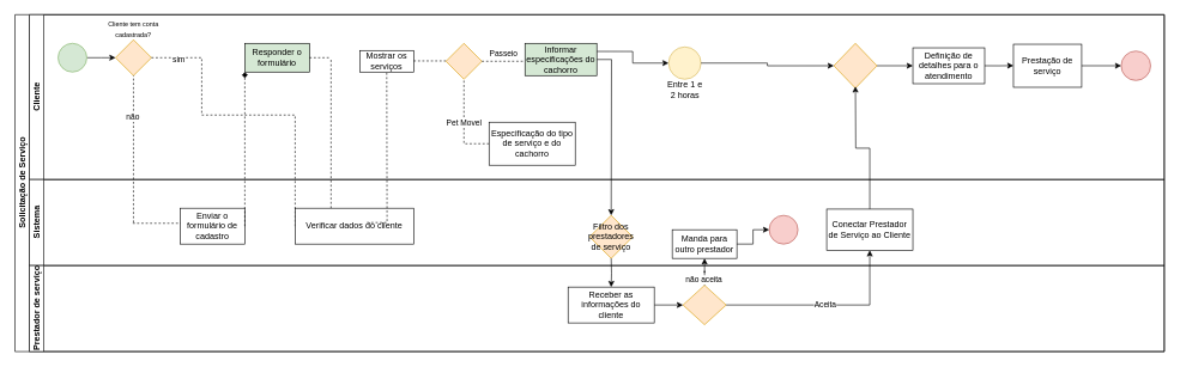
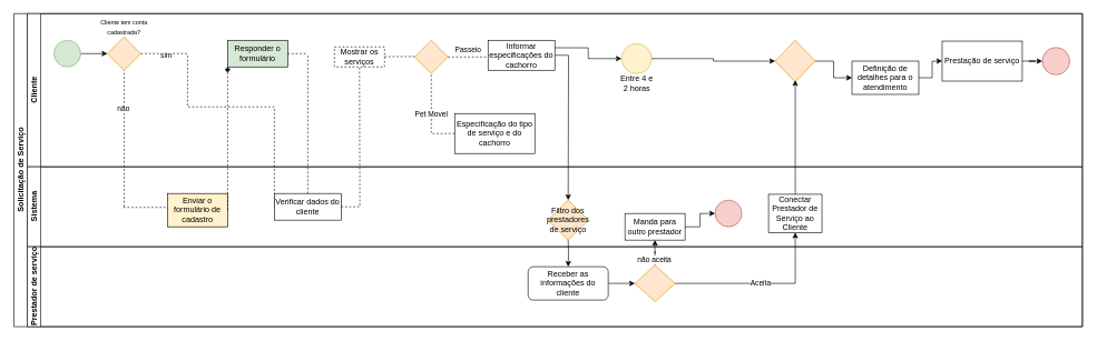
- <mxCell id="22" value="Informar especificações do cachorro" style="rounded=0;whiteSpace=wrap;html=1;fillColor=#d5e8d4;" parent="3" vertex="1"><mxGeometry x="690" y="40" width="100" height="45" as="geometry" /></mxCell>
+ <mxCell id="22" value="Informar especificações do cachorro" style="rounded=0;whiteSpace=wrap;html=1;" parent="3" vertex="1"><mxGeometry x="690" y="40" width="100" height="45" as="geometry" /></mxCell>
- <mxCell id="13" value="Mostrar os serviços" style="rounded=0;whiteSpace=wrap;html=1;" parent="3" vertex="1"><mxGeometry x="460" y="50" width="75" height="30" as="geometry" /></mxCell>
+ <mxCell id="13" value="Mostrar os serviços" style="rounded=0;whiteSpace=wrap;html=1;dashed=1;" parent="3" vertex="1"><mxGeometry x="460" y="50" width="75" height="30" as="geometry" /></mxCell>
- <mxCell id="27" value="Definição de detalhes para o atendimento" style="rounded=0;whiteSpace=wrap;html=1;" parent="3" vertex="1"><mxGeometry x="1230" y="46.25" width="100" height="50" as="geometry" /></mxCell>
+ <mxCell id="27" value="Definição de detalhes para o atendimento" style="rounded=0;whiteSpace=wrap;html=1;" parent="3" vertex="1"><mxGeometry x="1235" y="71.25" width="100" height="50" as="geometry" /></mxCell>
- <mxCell id="30" value="Prestação de serviço" style="rounded=0;whiteSpace=wrap;html=1;" parent="3" vertex="1"><mxGeometry x="1370" y="41.25" width="95" height="60" as="geometry" /></mxCell>
+ <mxCell id="30" value="Prestação de serviço" style="rounded=0;whiteSpace=wrap;html=1;" parent="3" vertex="1"><mxGeometry x="1370" y="41.25" width="120" height="60" as="geometry" /></mxCell>
- <mxCell id="24" value="Entre 1 e 2 horas" style="text;html=1;align=center;verticalAlign=middle;whiteSpace=wrap;rounded=0;" parent="3" vertex="1"><mxGeometry x="882.5" y="90" width="60" height="30" as="geometry" /></mxCell>
+ <mxCell id="24" value="Entre 4 e 2 horas" style="text;html=1;align=center;verticalAlign=middle;whiteSpace=wrap;rounded=0;" parent="3" vertex="1"><mxGeometry x="882.5" y="90" width="60" height="30" as="geometry" /></mxCell>
- <mxCell id="38" value="Enviar o formulário de cadastro" style="rounded=0;whiteSpace=wrap;html=1;" parent="34" vertex="1"><mxGeometry x="210" y="40" width="90" height="50" as="geometry" /></mxCell>
+ <mxCell id="38" value="Enviar o formulário de cadastro" style="rounded=0;whiteSpace=wrap;html=1;fillColor=#fff2cc;" parent="34" vertex="1"><mxGeometry x="210" y="40" width="90" height="50" as="geometry" /></mxCell>
- <mxCell id="40" value="Verificar dados do cliente" style="rounded=0;whiteSpace=wrap;html=1;" parent="34" vertex="1"><mxGeometry x="370" y="40" width="165" height="50" as="geometry" /></mxCell>
+ <mxCell id="40" value="Verificar dados do cliente" style="rounded=0;whiteSpace=wrap;html=1;" parent="34" vertex="1"><mxGeometry x="370" y="40" width="100" height="40" as="geometry" /></mxCell>
- <mxCell id="46" value="Conectar Prestador de Serviço ao Cliente" style="rounded=0;whiteSpace=wrap;html=1;" parent="34" vertex="1"><mxGeometry x="1110" y="41.25" width="120" height="57.5" as="geometry" /></mxCell>
+ <mxCell id="46" value="Conectar Prestador de Serviço ao Cliente" style="rounded=0;whiteSpace=wrap;html=1;" parent="34" vertex="1"><mxGeometry x="1110" y="41.25" width="80" height="57.5" as="geometry" /></mxCell>
- <mxCell id="55" value="Receber as informações do cliente" style="rounded=0;whiteSpace=wrap;html=1;" parent="1" vertex="1"><mxGeometry x="790" y="400" width="120" height="50" as="geometry" /></mxCell>
+ <mxCell id="55" value="Receber as informações do cliente" style="whiteSpace=wrap;html=1;rounded=1;" parent="1" vertex="1"><mxGeometry x="790" y="400" width="120" height="50" as="geometry" /></mxCell>
